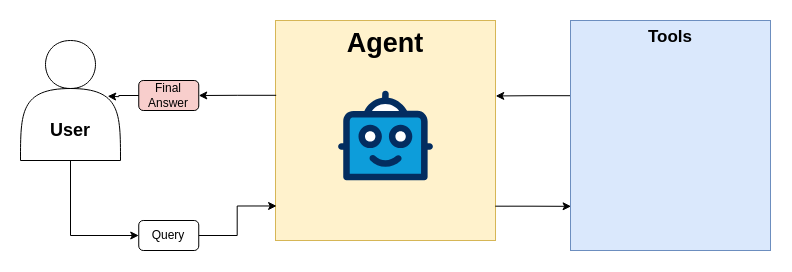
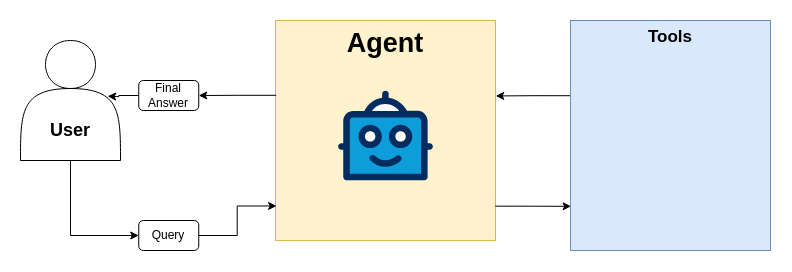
- <mxCell id="8" value="Final&lt;div&gt;Answer&lt;/div&gt;" style="rounded=1;whiteSpace=wrap;html=1;fontSize=12;glass=0;strokeWidth=1;shadow=0;fillColor=#f8cecc;" parent="1" vertex="1"><mxGeometry x="138.25" y="80" width="60" height="30" as="geometry" /></mxCell>
+ <mxCell id="8" value="Final&lt;div&gt;Answer&lt;/div&gt;" style="rounded=1;whiteSpace=wrap;html=1;fontSize=12;glass=0;strokeWidth=1;shadow=0;" parent="1" vertex="1"><mxGeometry x="138.25" y="80" width="60" height="30" as="geometry" /></mxCell>
